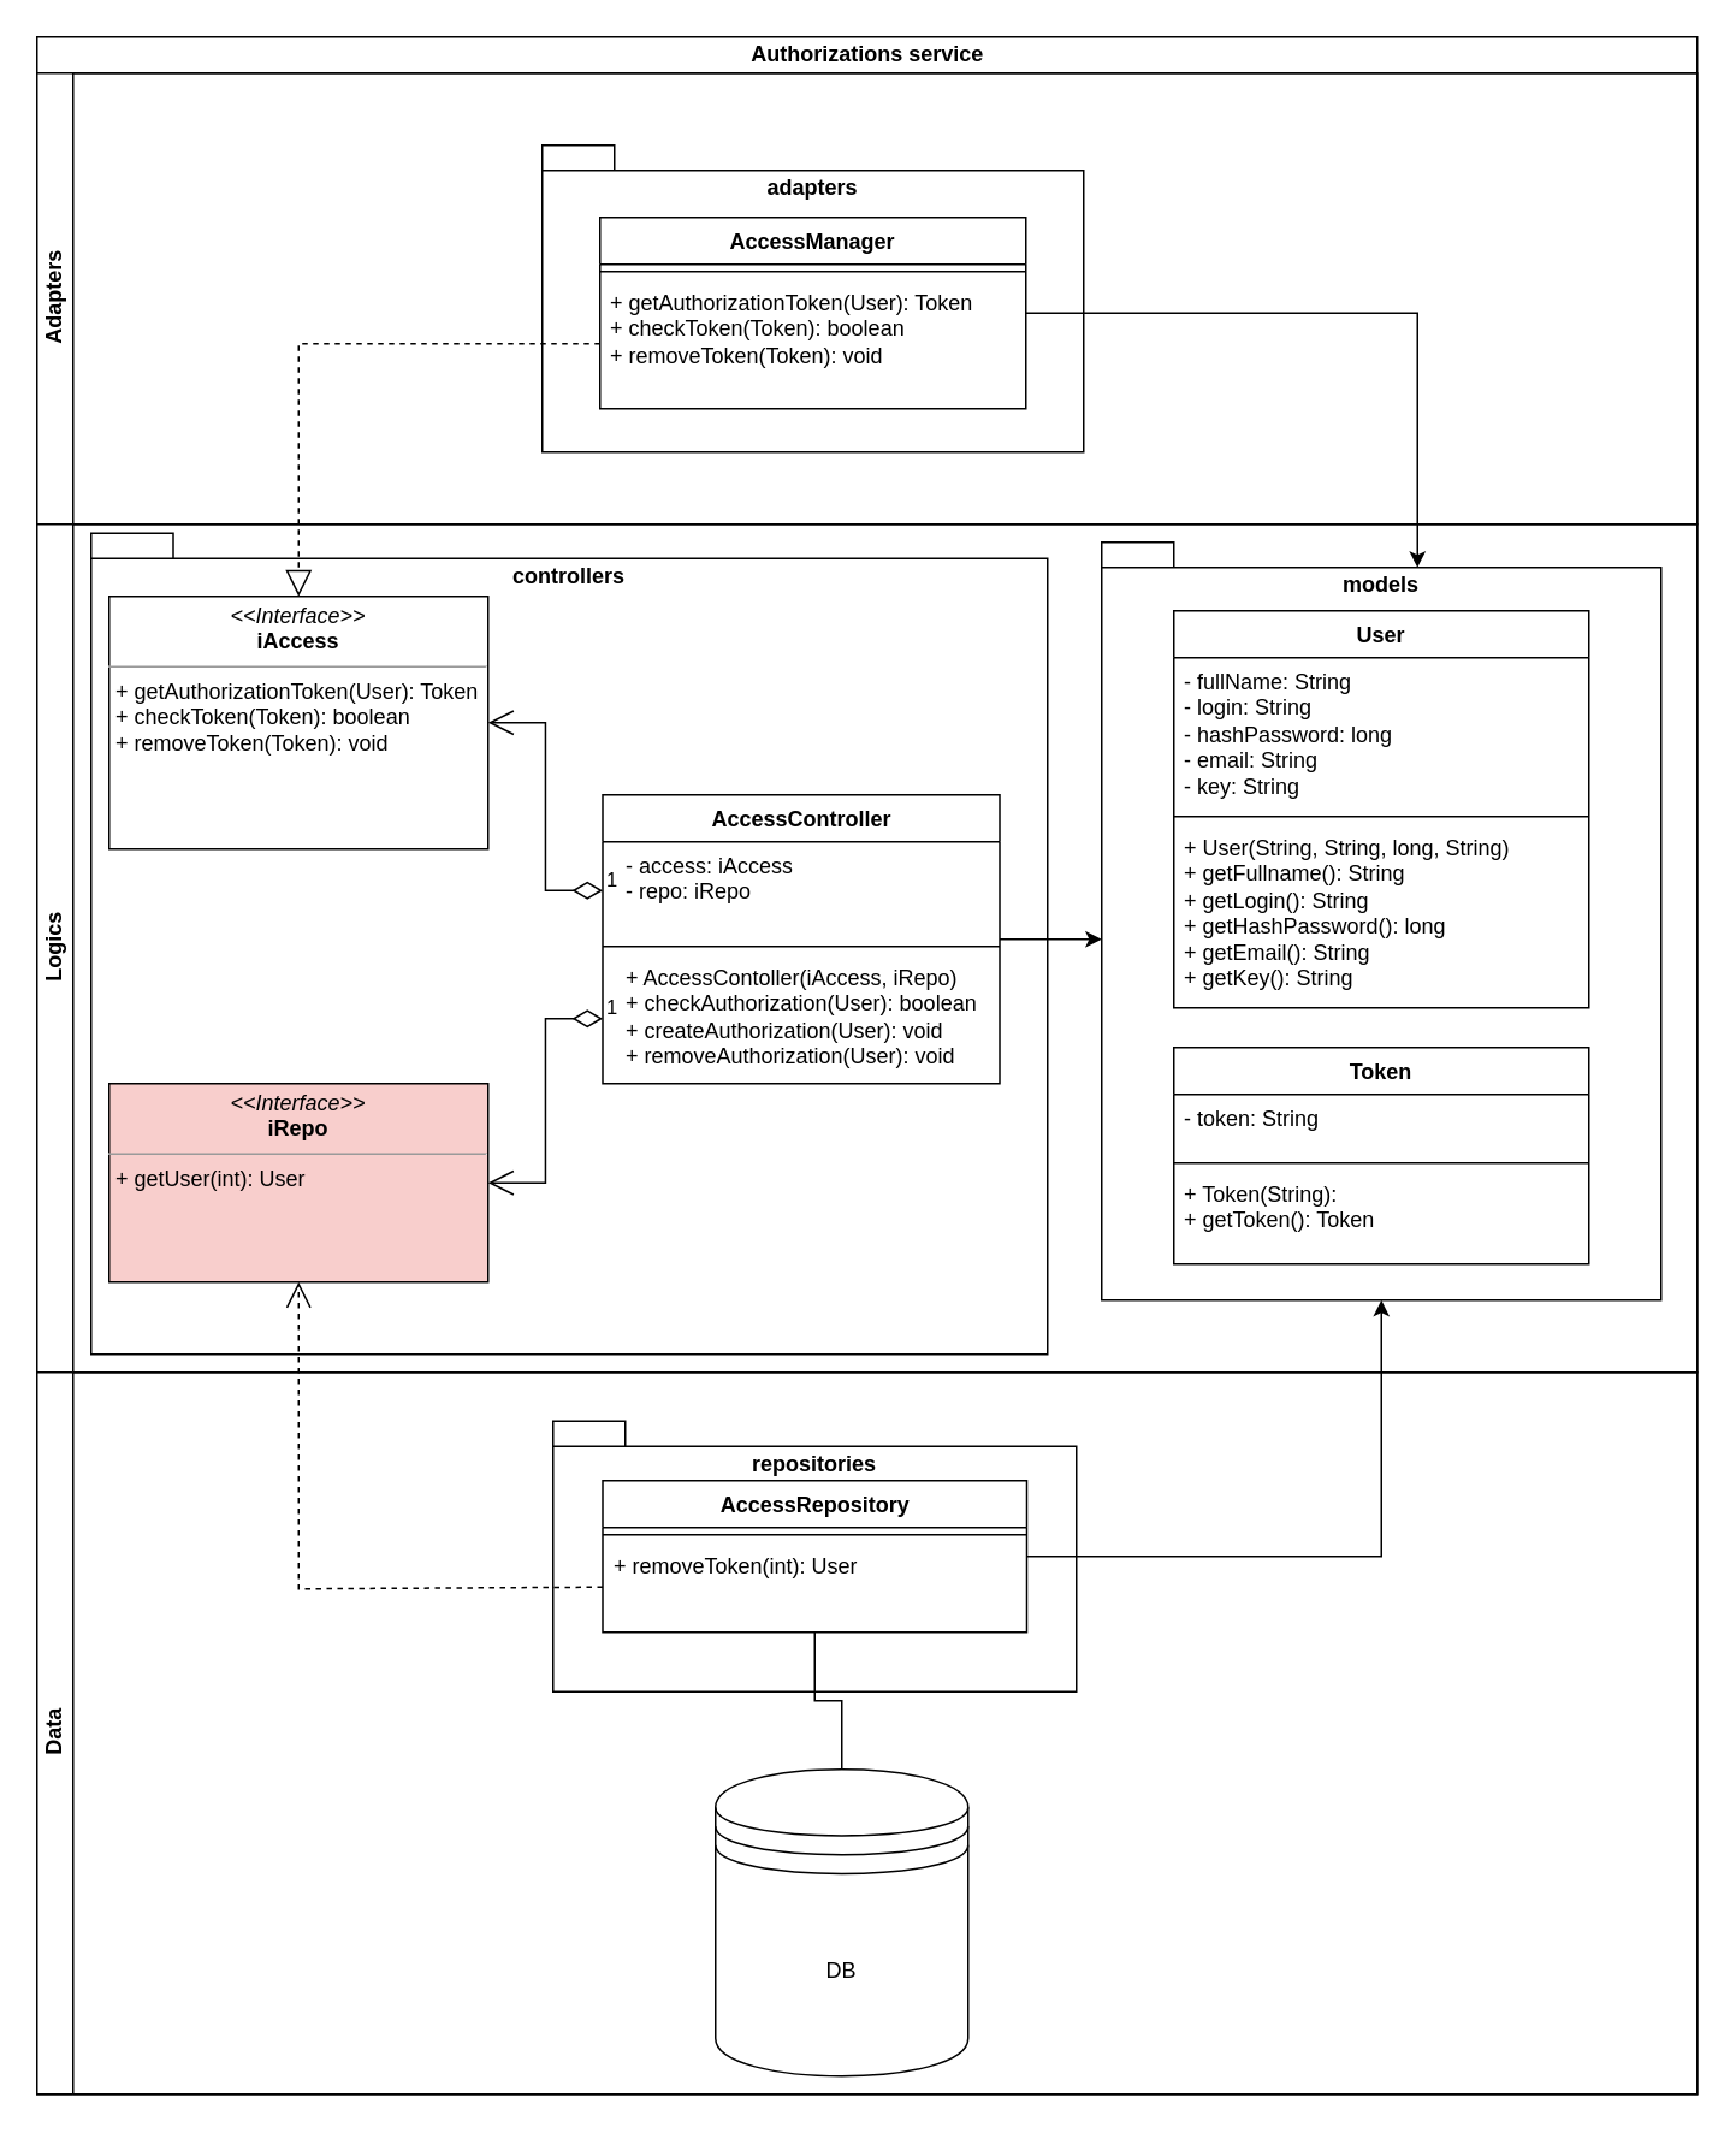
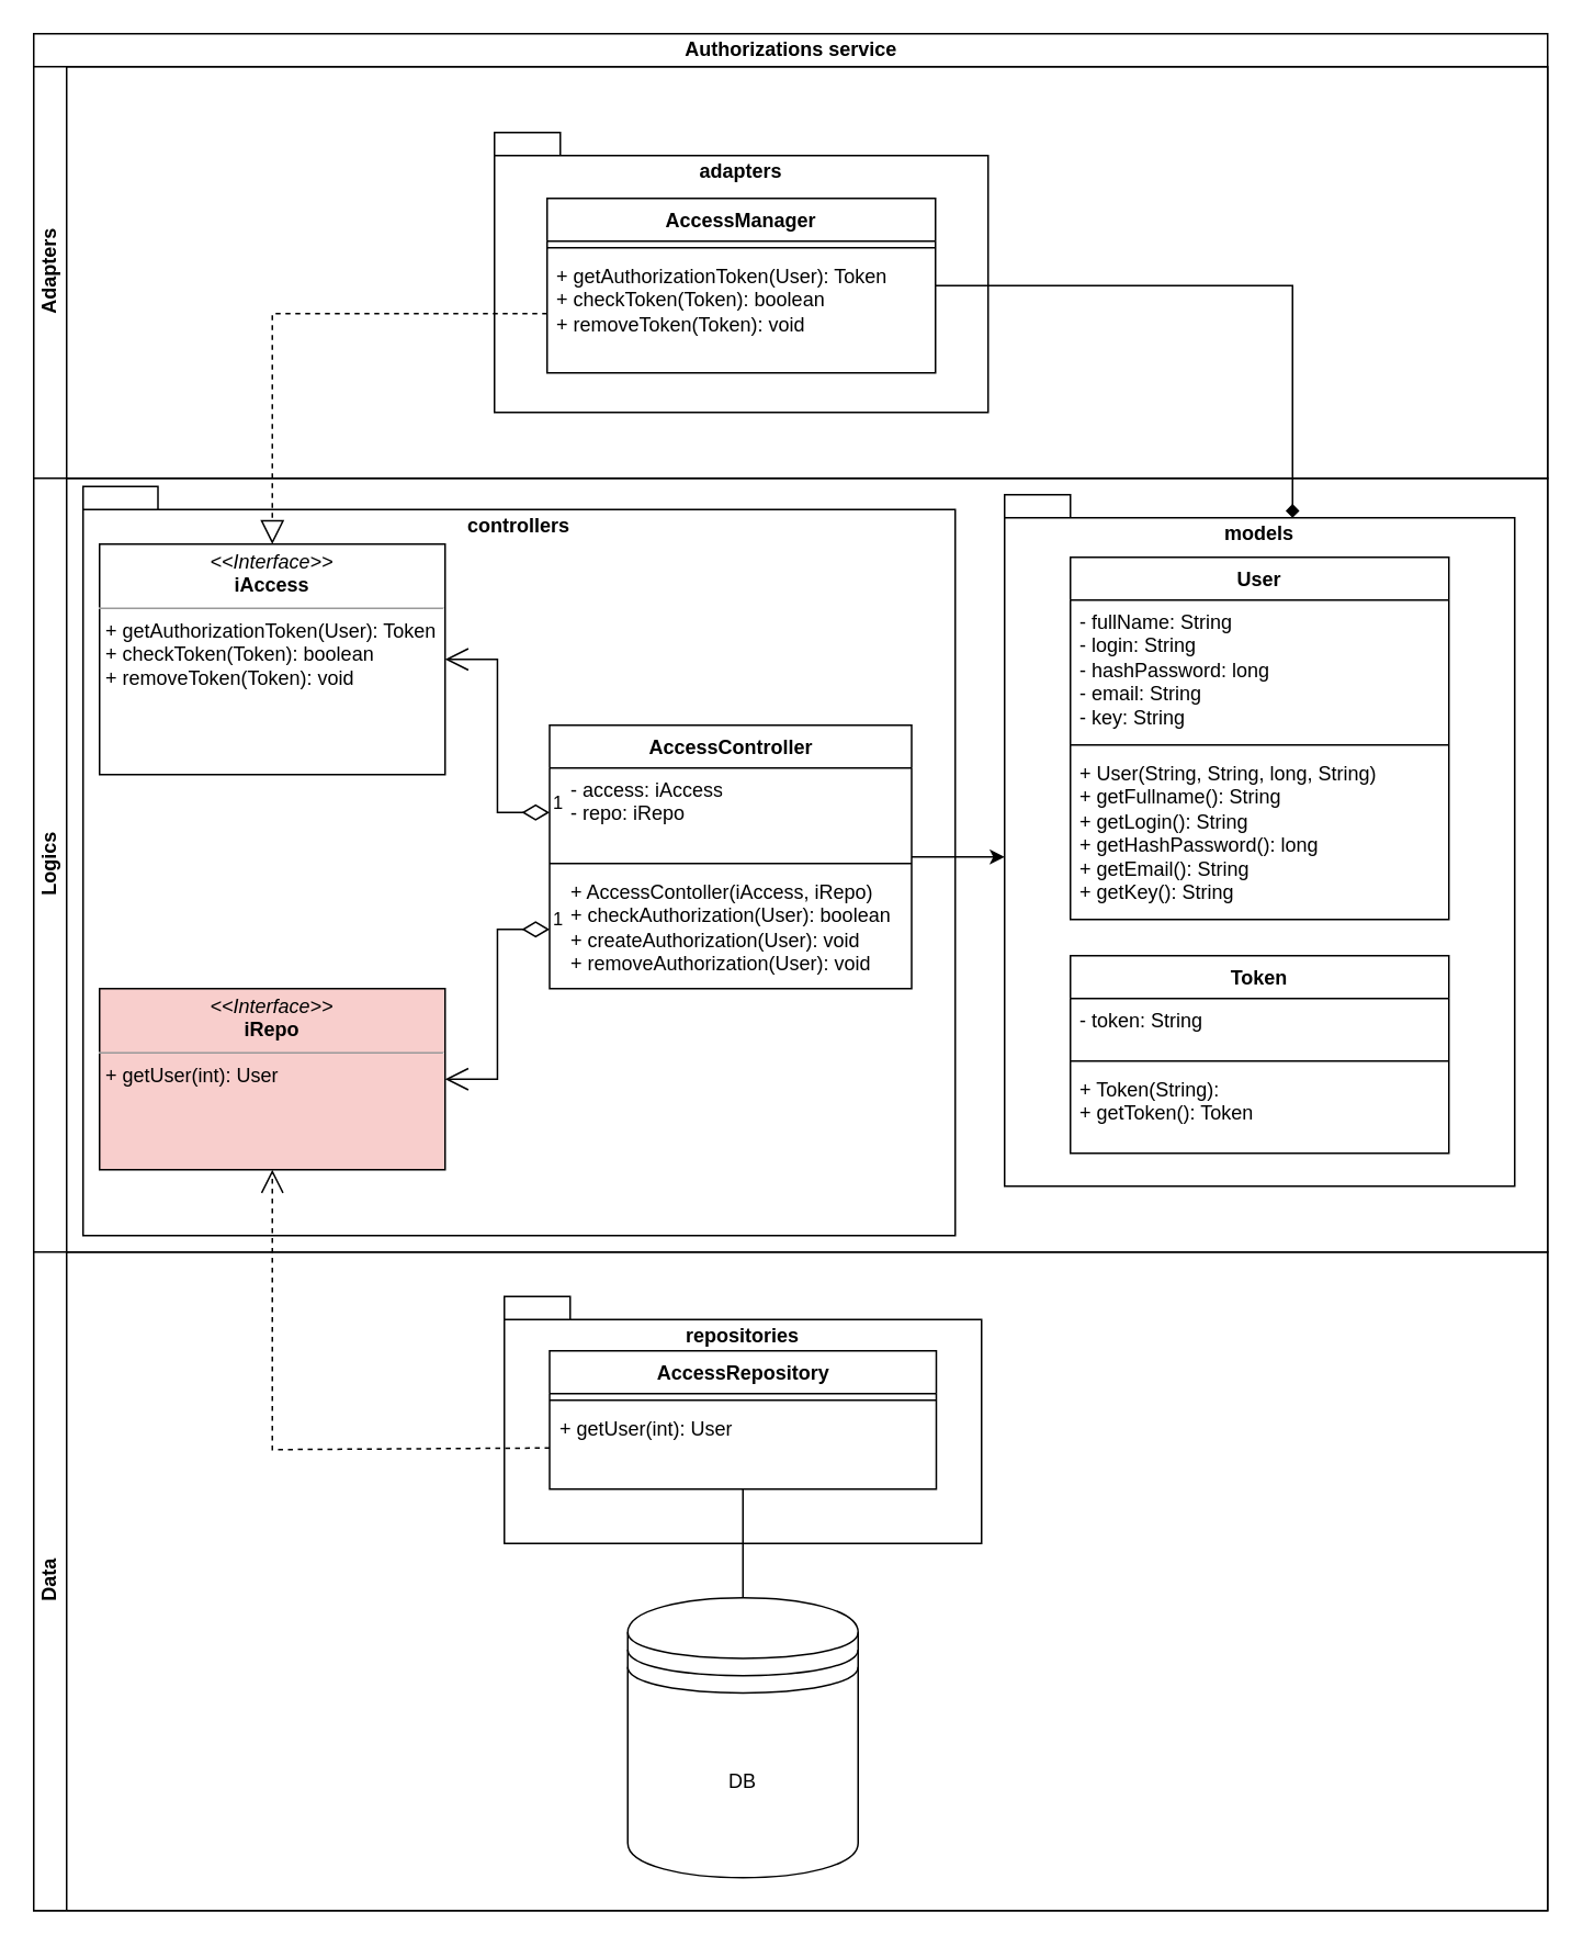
- <mxCell id="38" style="edgeStyle=orthogonalEdgeStyle;rounded=0;orthogonalLoop=1;jettySize=auto;html=1;entryX=0;entryY=0;entryDx=175;entryDy=14;entryPerimeter=0;" parent="2" source="5" target="10" edge="1"><mxGeometry relative="1" as="geometry" /></mxCell>
+ <mxCell id="38" style="edgeStyle=orthogonalEdgeStyle;rounded=0;orthogonalLoop=1;jettySize=auto;html=1;entryX=0;entryY=0;entryDx=175;entryDy=14;entryPerimeter=0;endArrow=diamond;" parent="2" source="5" target="10" edge="1"><mxGeometry relative="1" as="geometry" /></mxCell>
- <mxCell id="37" style="edgeStyle=orthogonalEdgeStyle;rounded=0;orthogonalLoop=1;jettySize=auto;html=1;entryX=0.5;entryY=1;entryDx=0;entryDy=0;entryPerimeter=0;" parent="2" source="31" target="10" edge="1"><mxGeometry relative="1" as="geometry" /></mxCell>
- <mxCell id="33" value="+ removeToken(int): User" style="text;strokeColor=none;fillColor=none;align=left;verticalAlign=top;spacingLeft=4;spacingRight=4;overflow=hidden;rotatable=0;points=[[0,0.5],[1,0.5]];portConstraint=eastwest;whiteSpace=wrap;html=1;" parent="31" vertex="1"><mxGeometry y="34" width="235" height="50" as="geometry" /></mxCell>
+ <mxCell id="33" value="+ getUser(int): User" style="text;strokeColor=none;fillColor=none;align=left;verticalAlign=top;spacingLeft=4;spacingRight=4;overflow=hidden;rotatable=0;points=[[0,0.5],[1,0.5]];portConstraint=eastwest;whiteSpace=wrap;html=1;" parent="31" vertex="1"><mxGeometry y="34" width="235" height="50" as="geometry" /></mxCell>
- <mxCell id="34" value="DB" style="shape=datastore;whiteSpace=wrap;html=1;" parent="28" vertex="1"><mxGeometry x="376" y="220" width="140" height="170" as="geometry" /></mxCell>
+ <mxCell id="34" value="DB" style="shape=datastore;whiteSpace=wrap;html=1;" parent="28" vertex="1"><mxGeometry x="361" y="210" width="140" height="170" as="geometry" /></mxCell>
